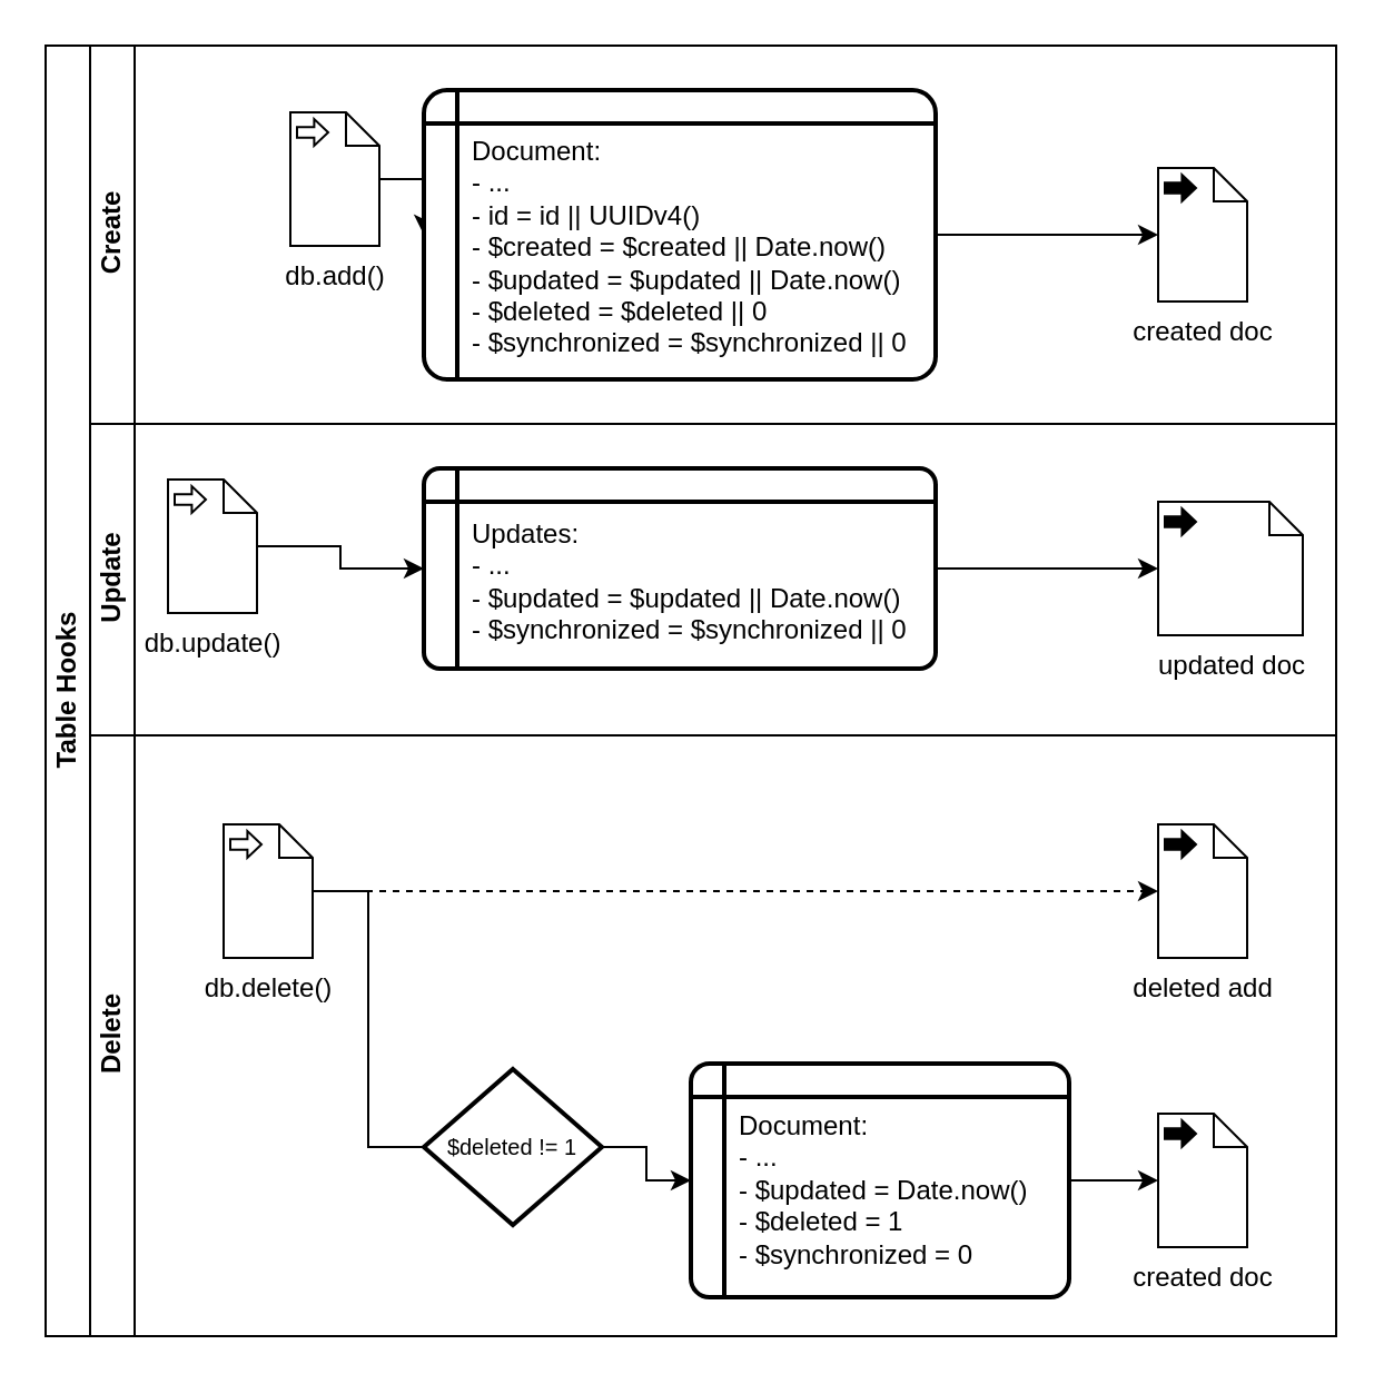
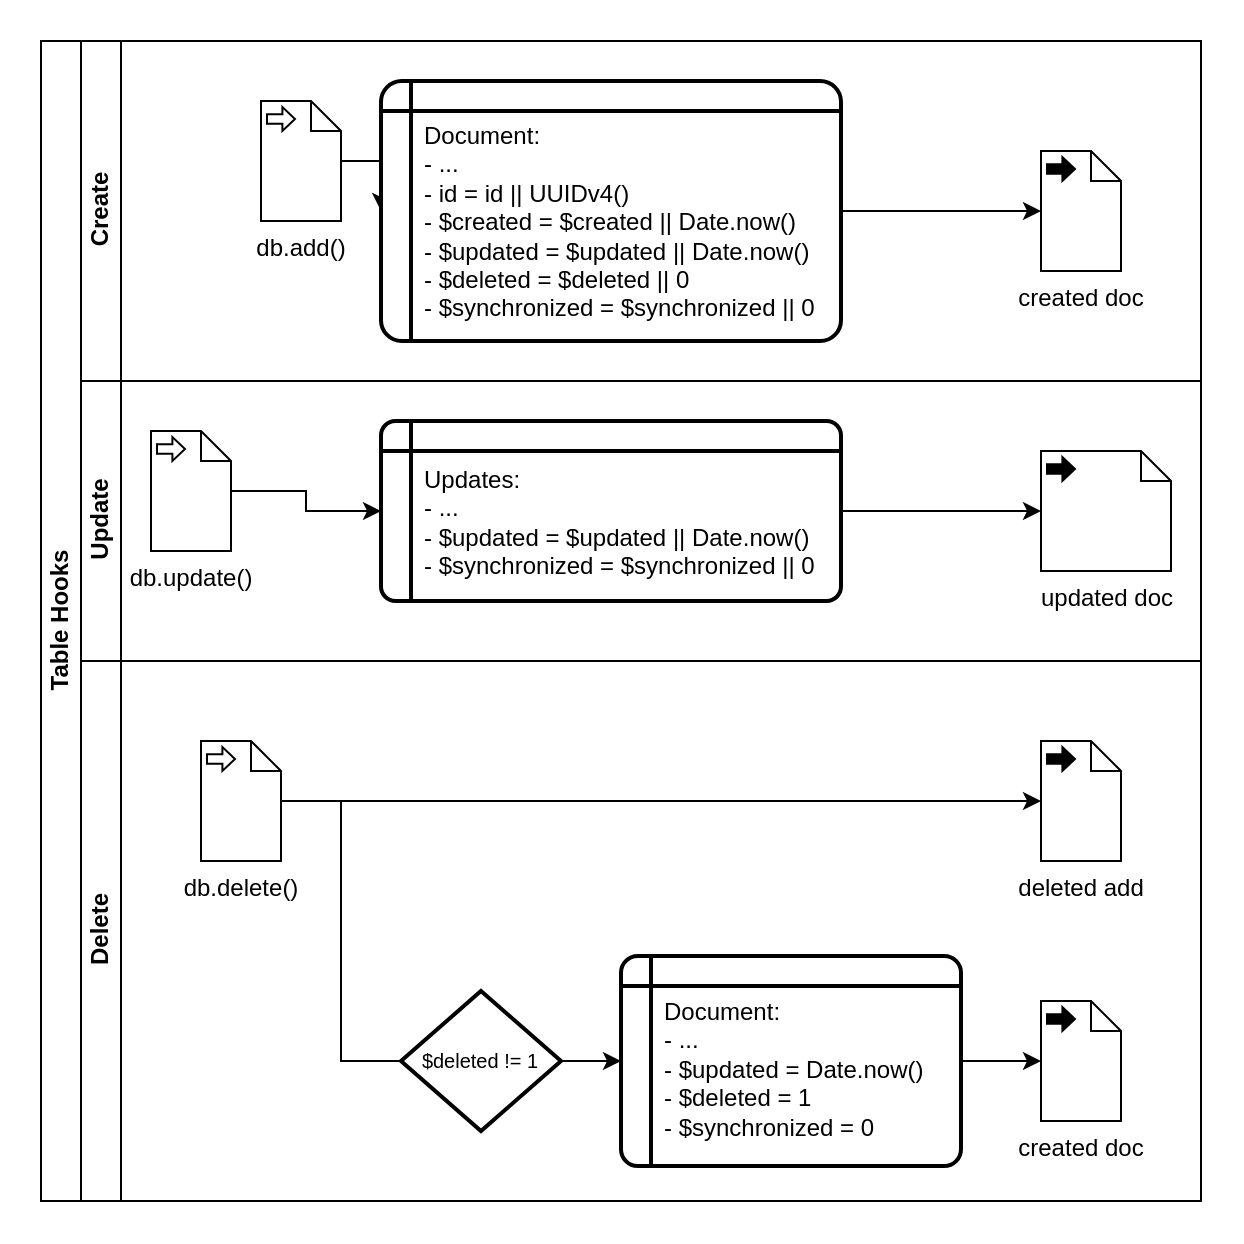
- <mxCell id="16" style="edgeStyle=orthogonalEdgeStyle;rounded=0;orthogonalLoop=1;jettySize=auto;html=1;dashed=1;" parent="15" source="17" target="18" edge="1"><mxGeometry relative="1" as="geometry"><mxPoint x="200" y="70" as="targetPoint" /></mxGeometry></mxCell>
+ <mxCell id="16" style="edgeStyle=orthogonalEdgeStyle;rounded=0;orthogonalLoop=1;jettySize=auto;html=1;" parent="15" source="17" target="18" edge="1"><mxGeometry relative="1" as="geometry"><mxPoint x="200" y="70" as="targetPoint" /></mxGeometry></mxCell>
- <mxCell id="21" value="$deleted != 1" style="strokeWidth=2;html=1;shape=mxgraph.flowchart.decision;whiteSpace=wrap;fontSize=10;" parent="15" vertex="1"><mxGeometry x="150" y="150" width="80" height="70" as="geometry" /></mxCell>
+ <mxCell id="21" value="$deleted != 1" style="strokeWidth=2;html=1;shape=mxgraph.flowchart.decision;whiteSpace=wrap;fontSize=10;" parent="15" vertex="1"><mxGeometry x="160" y="165" width="80" height="70" as="geometry" /></mxCell>
